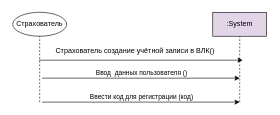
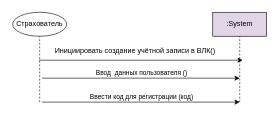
- <mxCell id="7" value="Страхователь создание учётной записи в ВЛК()" style="text;html=1;align=center;verticalAlign=middle;resizable=0;points=[];autosize=1;strokeColor=none;fillColor=none;" parent="1" vertex="1"><mxGeometry x="79" y="70" width="290" height="30" as="geometry" /></mxCell>
+ <mxCell id="7" value="Инициировать создание учётной записи в ВЛК()" style="text;html=1;align=center;verticalAlign=middle;resizable=0;points=[];autosize=1;strokeColor=none;fillColor=none;" parent="1" vertex="1"><mxGeometry x="79" y="70" width="290" height="30" as="geometry" /></mxCell>
